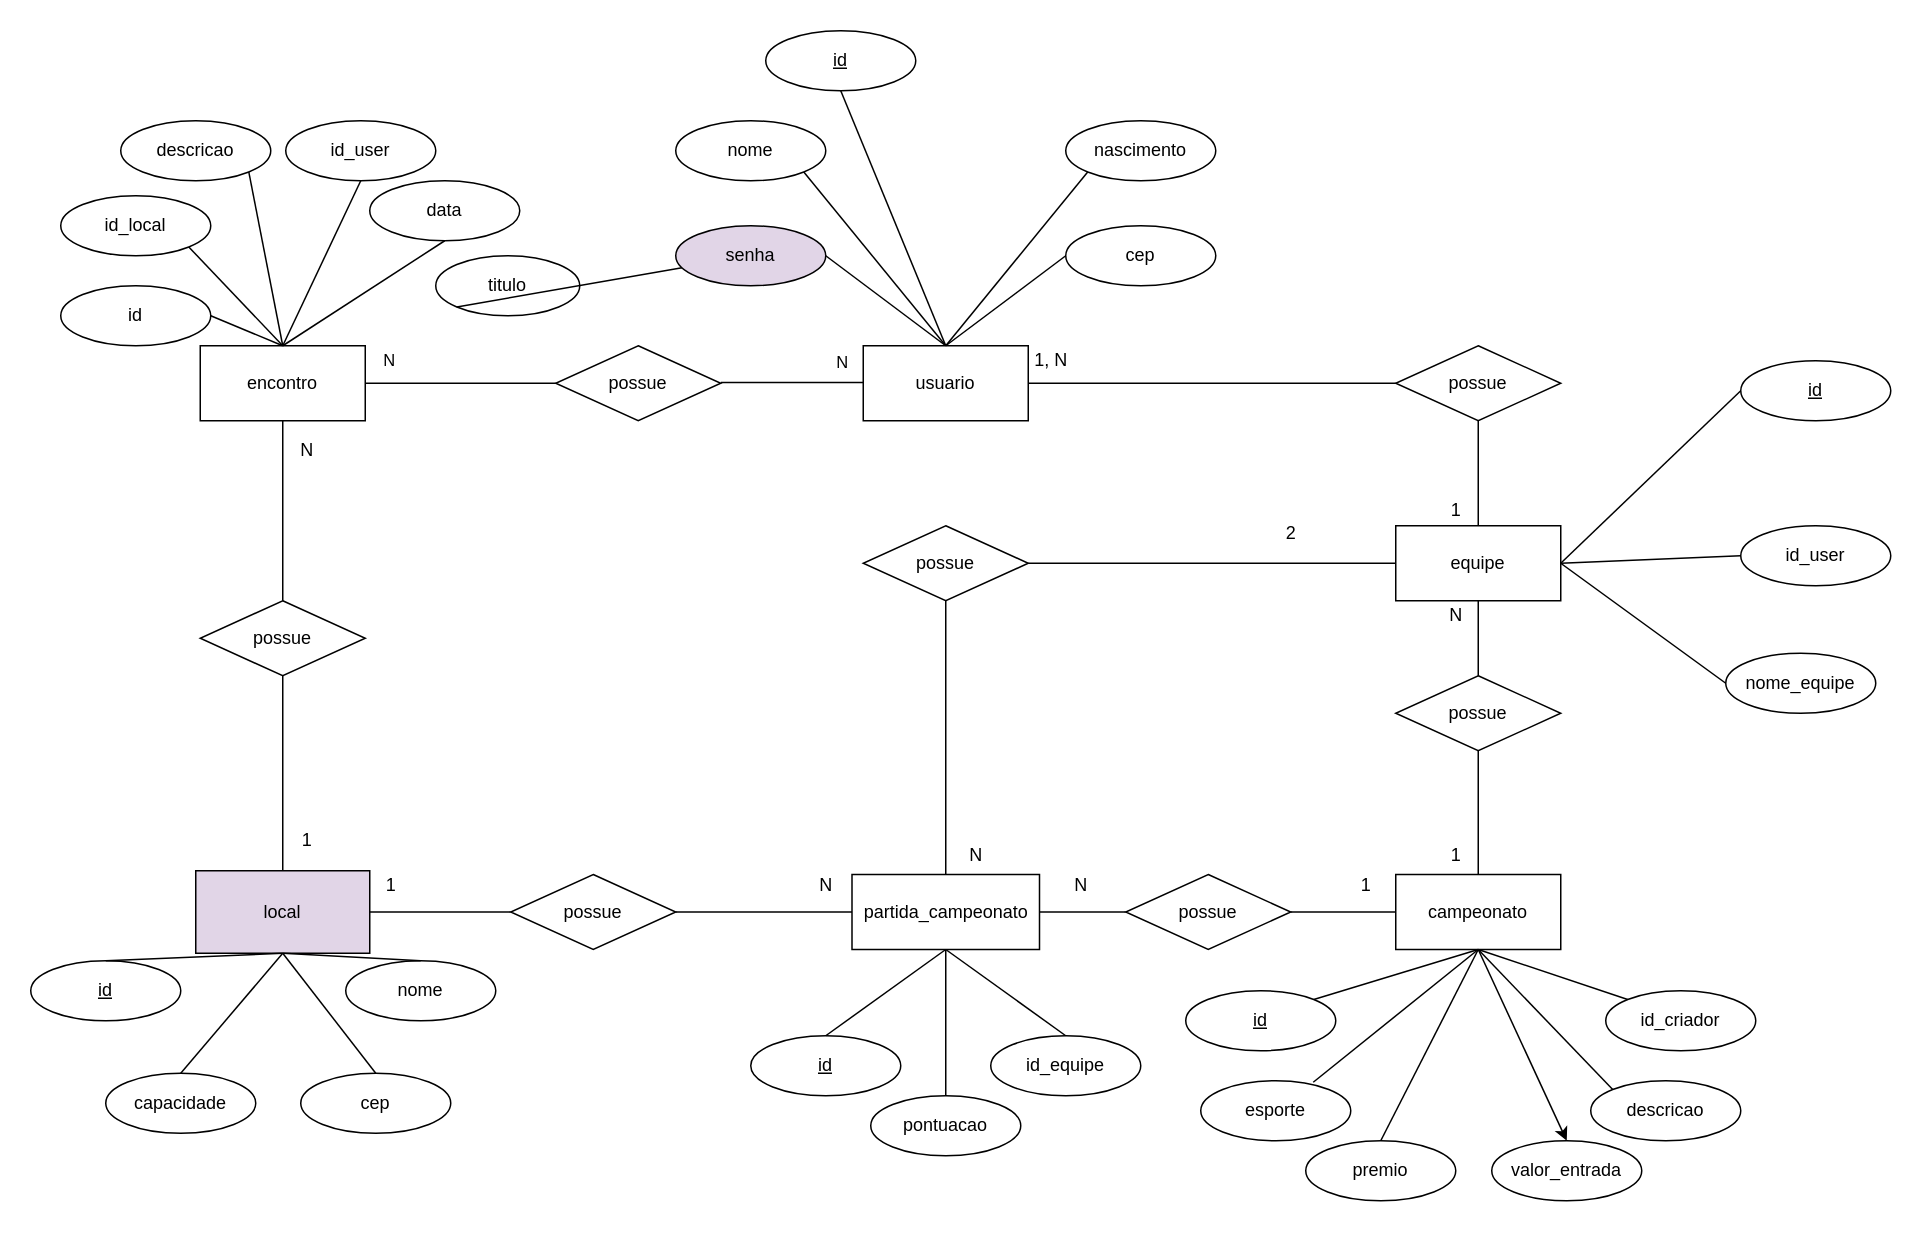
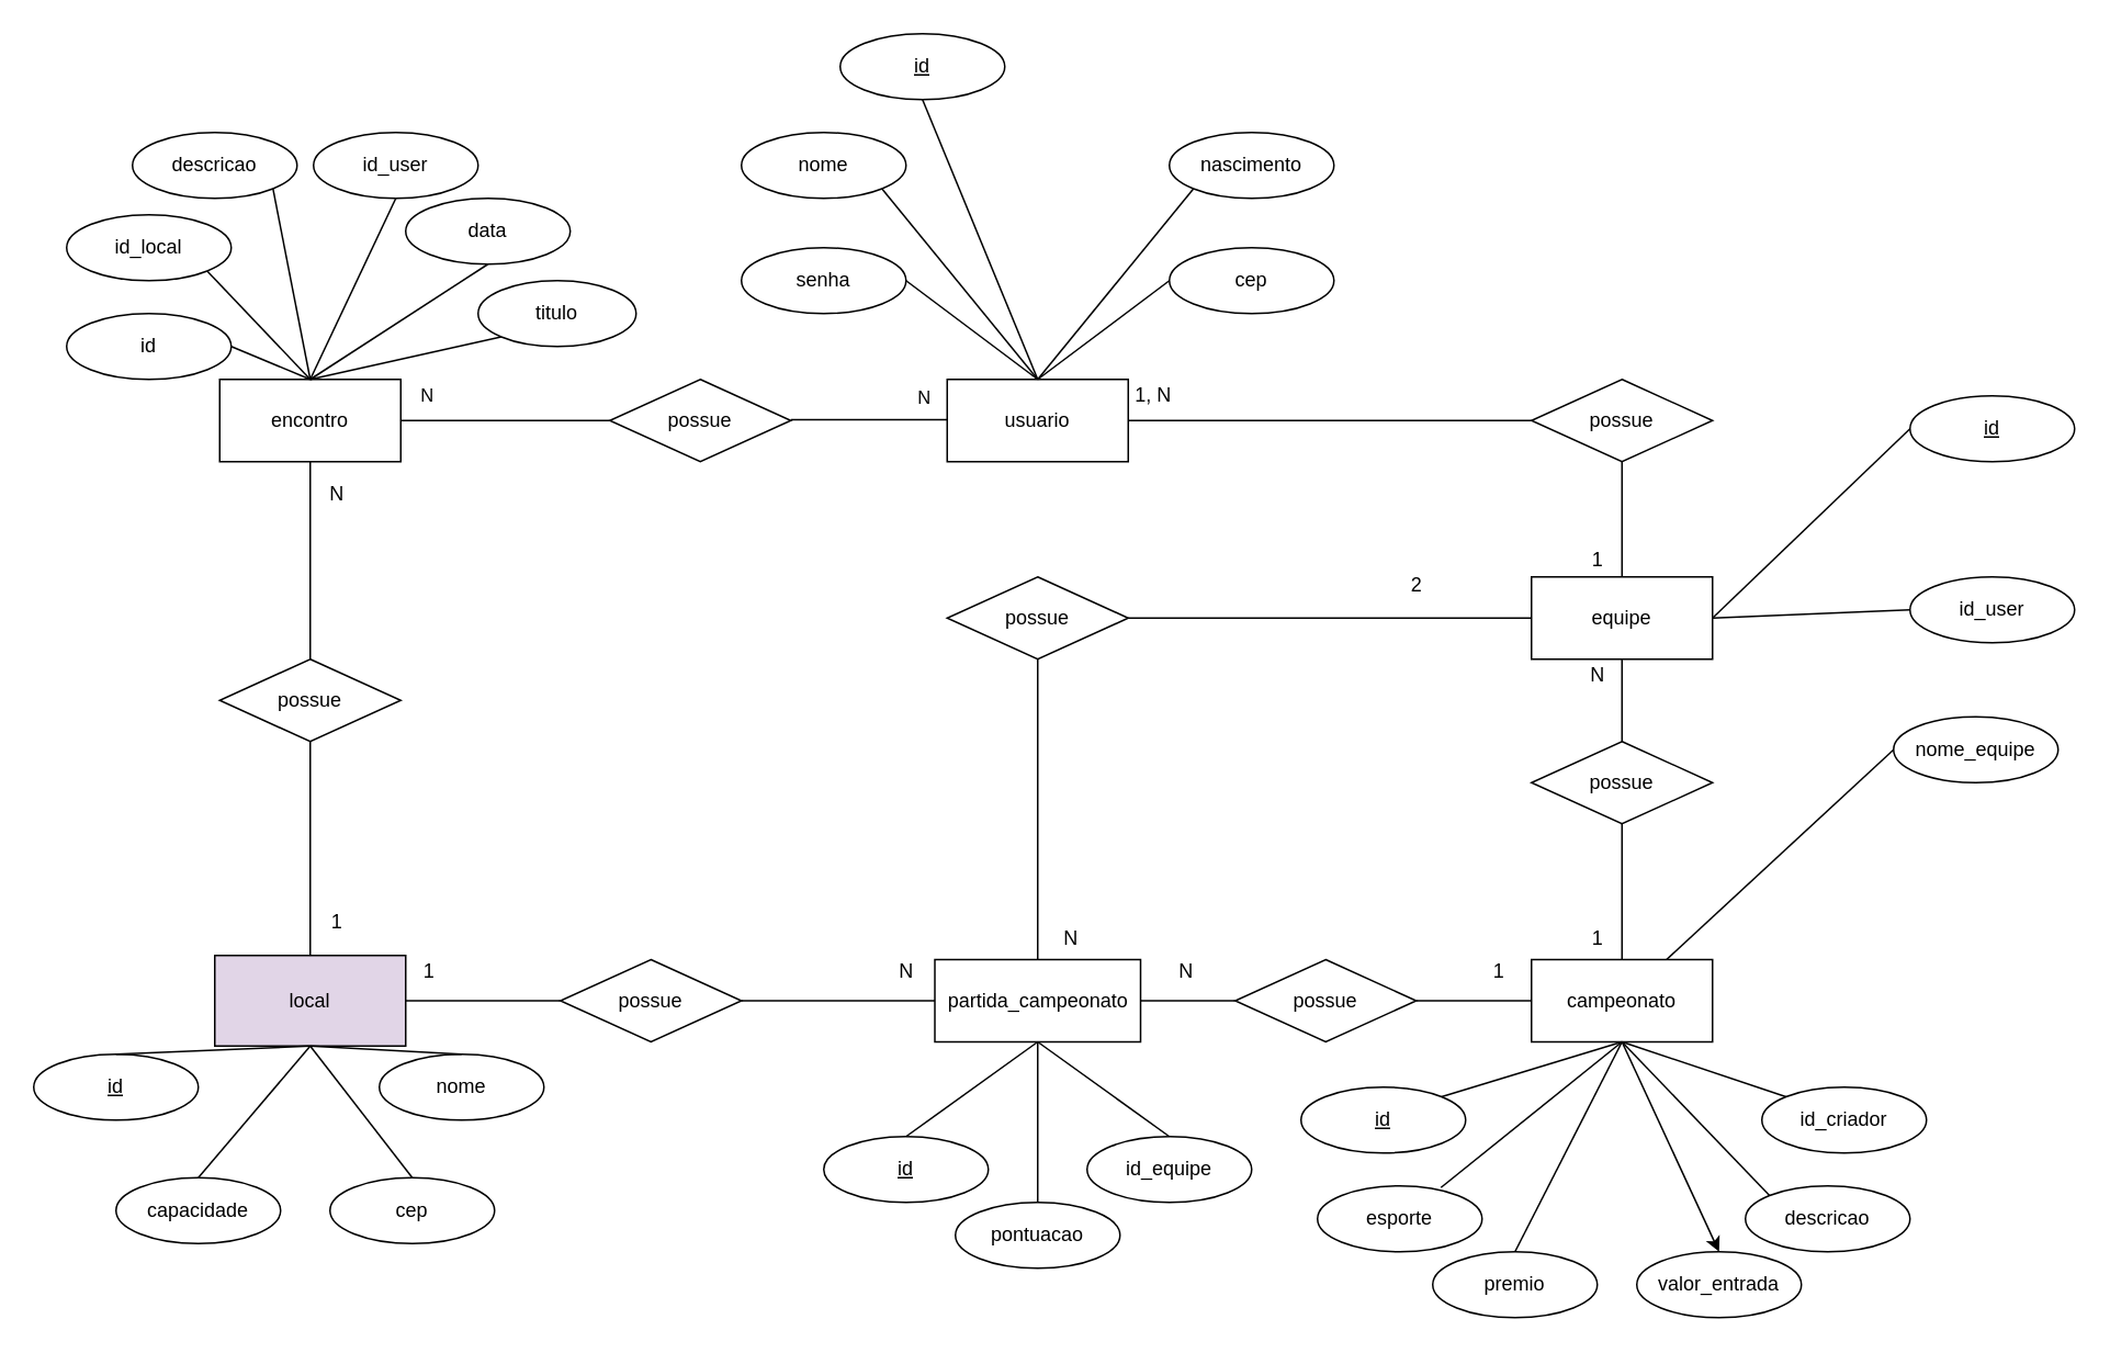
- <mxCell id="4" value="senha" style="ellipse;whiteSpace=wrap;html=1;align=center;fillColor=#e1d5e7;" parent="1" vertex="1"><mxGeometry x="450" y="150" width="100" height="40" as="geometry" /></mxCell>
+ <mxCell id="4" value="senha" style="ellipse;whiteSpace=wrap;html=1;align=center;" parent="1" vertex="1"><mxGeometry x="450" y="150" width="100" height="40" as="geometry" /></mxCell>
- <mxCell id="75" value="" style="endArrow=none;html=1;rounded=0;exitX=0;exitY=1;exitDx=0;exitDy=0;" parent="1" source="55" target="4" edge="1"><mxGeometry width="50" height="50" relative="1" as="geometry"><mxPoint x="195" y="140" as="sourcePoint" /><mxPoint x="195" y="240" as="targetPoint" /></mxGeometry></mxCell>
+ <mxCell id="75" value="" style="endArrow=none;html=1;rounded=0;entryX=0.5;entryY=0;entryDx=0;entryDy=0;exitX=0;exitY=1;exitDx=0;exitDy=0;" parent="1" source="55" target="53" edge="1"><mxGeometry width="50" height="50" relative="1" as="geometry"><mxPoint x="195" y="140" as="sourcePoint" /><mxPoint x="195" y="240" as="targetPoint" /></mxGeometry></mxCell>
- <mxCell id="37" value="" style="endArrow=none;html=1;rounded=0;entryX=1;entryY=0.5;entryDx=0;entryDy=0;exitX=0;exitY=0.5;exitDx=0;exitDy=0;" parent="1" source="36" target="26" edge="1"><mxGeometry width="50" height="50" relative="1" as="geometry"><mxPoint x="1160" y="440" as="sourcePoint" /><mxPoint x="1050" y="365" as="targetPoint" /></mxGeometry></mxCell>
+ <mxCell id="37" value="" style="endArrow=none;html=1;rounded=0;exitX=0;exitY=0.5;exitDx=0;exitDy=0;" parent="1" source="36" target="13" edge="1"><mxGeometry width="50" height="50" relative="1" as="geometry"><mxPoint x="1160" y="440" as="sourcePoint" /><mxPoint x="1050" y="365" as="targetPoint" /></mxGeometry></mxCell>
